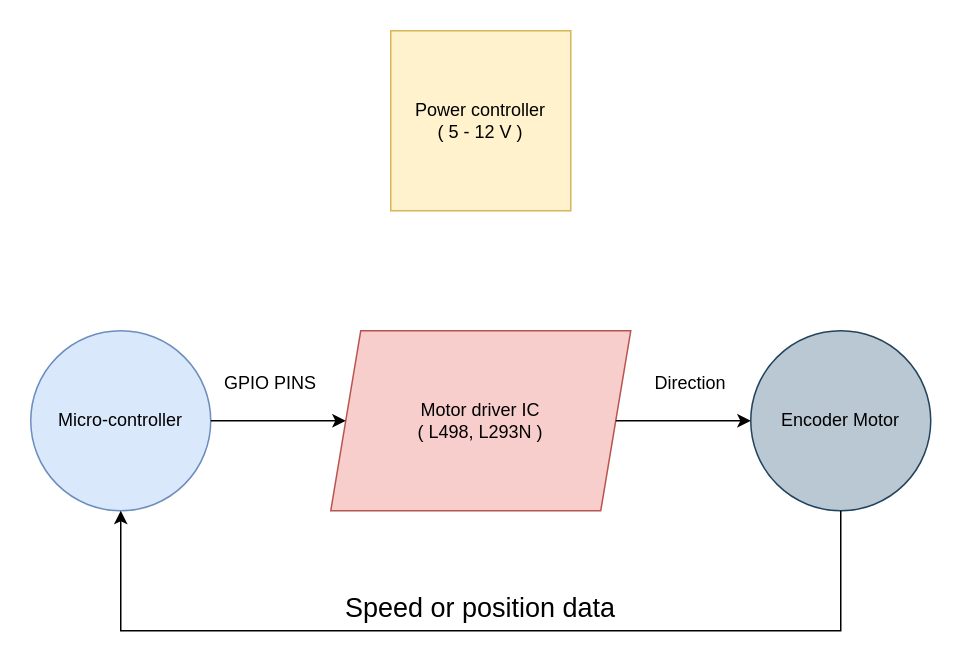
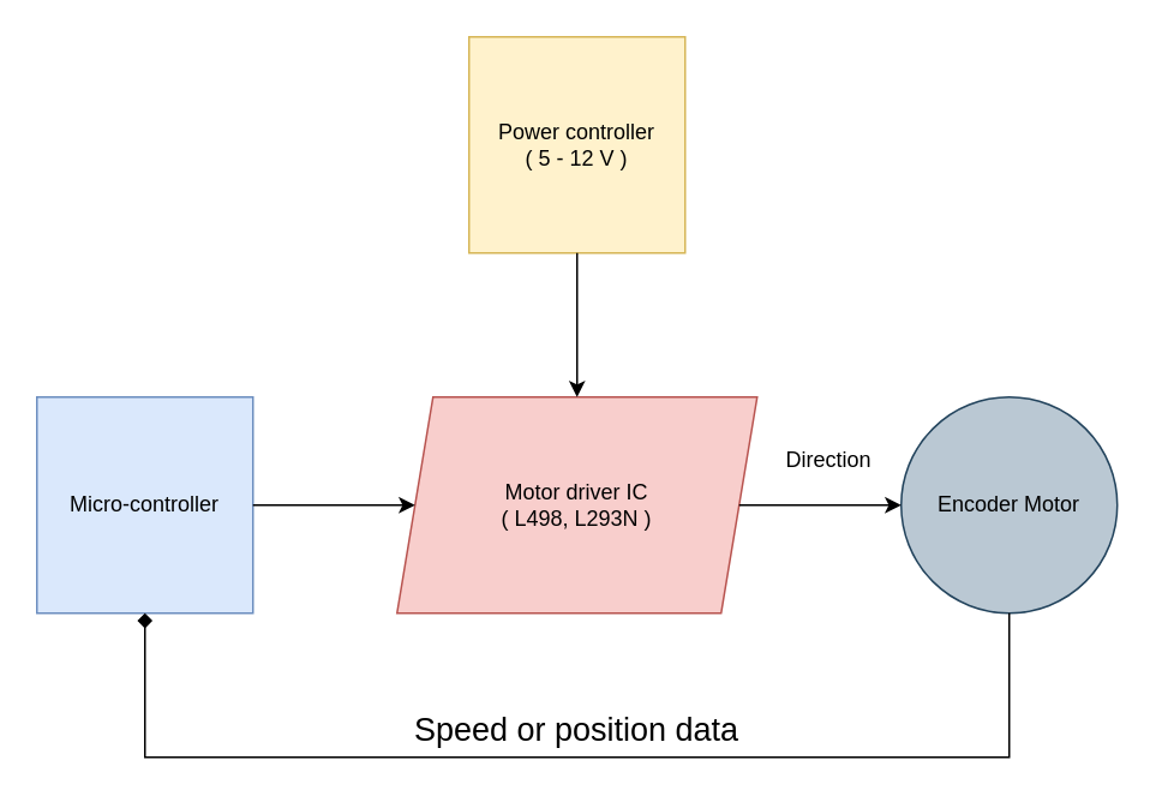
+ <mxCell id="8" value="" style="endArrow=classic;html=1;rounded=0;exitX=0.5;exitY=1;exitDx=0;exitDy=0;entryX=0.5;entryY=0;entryDx=0;entryDy=0;" parent="1" source="4" target="3" edge="1"><mxGeometry width="50" height="50" relative="1" as="geometry"><mxPoint x="330" y="210" as="sourcePoint" /><mxPoint x="380" y="160" as="targetPoint" /></mxGeometry></mxCell>
- <mxCell id="7" value="GPIO PINS" style="text;html=1;align=center;verticalAlign=middle;whiteSpace=wrap;rounded=0;" parent="1" vertex="1"><mxGeometry x="140" y="240" width="80" height="30" as="geometry" /></mxCell>
- <mxCell id="2" value="Micro-controller" style="ellipse;whiteSpace=wrap;html=1;aspect=fixed;fillColor=#dae8fc;strokeColor=#6c8ebf;" parent="1" vertex="1"><mxGeometry x="20" y="220" width="120" height="120" as="geometry" /></mxCell>
+ <mxCell id="2" value="Micro-controller" style="whiteSpace=wrap;html=1;aspect=fixed;fillColor=#dae8fc;strokeColor=#6c8ebf;" parent="1" vertex="1"><mxGeometry x="20" y="220" width="120" height="120" as="geometry" /></mxCell>
- <mxCell id="10" value="" style="endArrow=classic;html=1;rounded=0;exitX=0.5;exitY=1;exitDx=0;exitDy=0;entryX=0.5;entryY=1;entryDx=0;entryDy=0;" parent="1" source="5" target="2" edge="1"><mxGeometry width="50" height="50" relative="1" as="geometry"><mxPoint x="310" y="420" as="sourcePoint" /><mxPoint x="310" y="420" as="targetPoint" /><Array as="points"><mxPoint x="560" y="420" /><mxPoint x="80" y="420" /></Array></mxGeometry></mxCell>
+ <mxCell id="10" value="" style="endArrow=diamond;html=1;rounded=0;exitX=0.5;exitY=1;exitDx=0;exitDy=0;entryX=0.5;entryY=1;entryDx=0;entryDy=0;" parent="1" source="5" target="2" edge="1"><mxGeometry width="50" height="50" relative="1" as="geometry"><mxPoint x="310" y="420" as="sourcePoint" /><mxPoint x="310" y="420" as="targetPoint" /><Array as="points"><mxPoint x="560" y="420" /><mxPoint x="80" y="420" /></Array></mxGeometry></mxCell>
